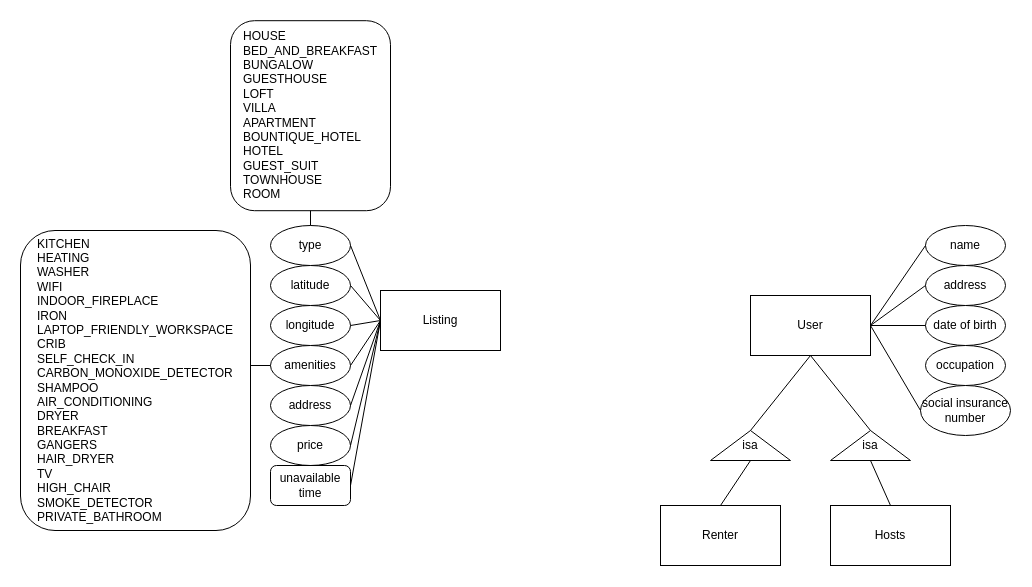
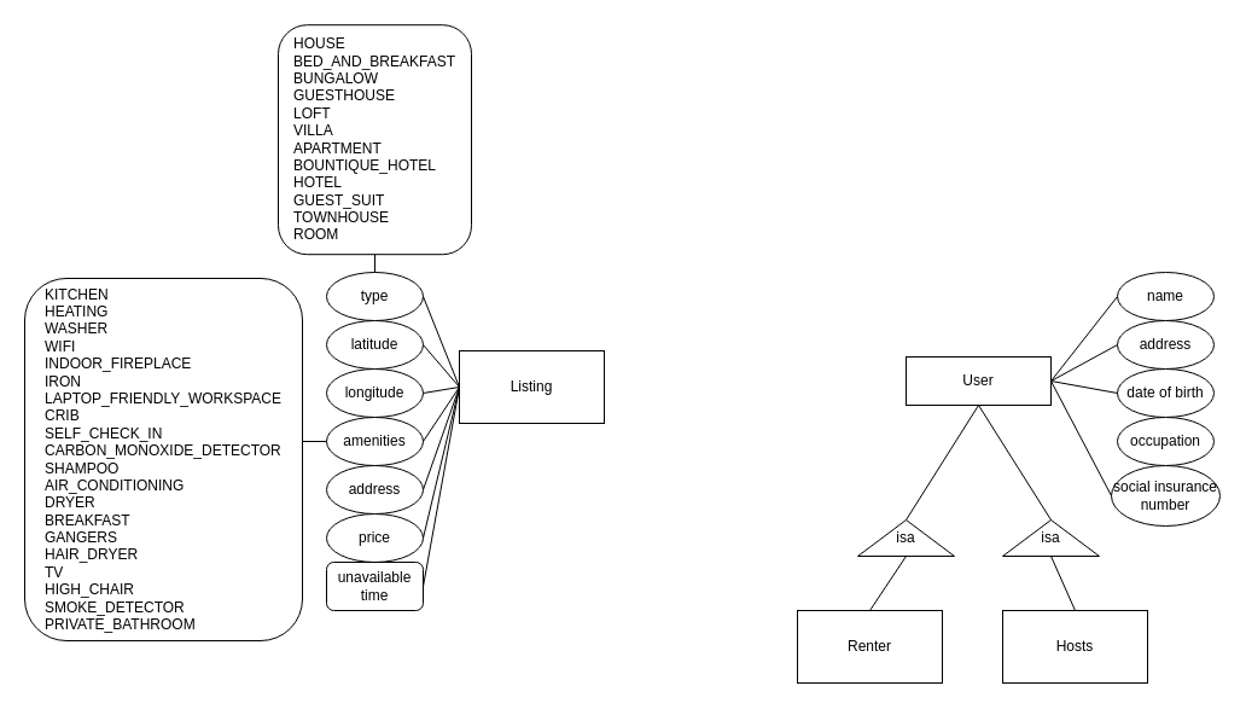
- <mxCell id="21" value="User" style="rounded=0;whiteSpace=wrap;html=1;" vertex="1" parent="1"><mxGeometry x="750" y="295" width="120" height="60" as="geometry" /></mxCell>
+ <mxCell id="21" value="User" style="rounded=0;whiteSpace=wrap;html=1;" vertex="1" parent="1"><mxGeometry x="750" y="295" width="120" height="40" as="geometry" /></mxCell>
